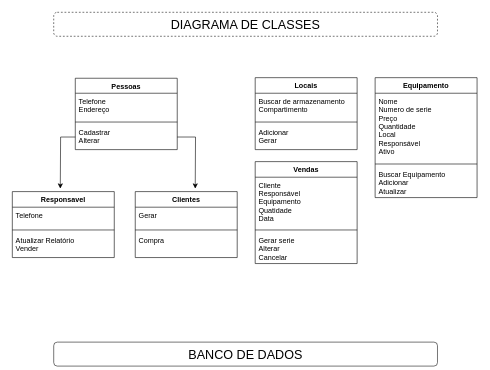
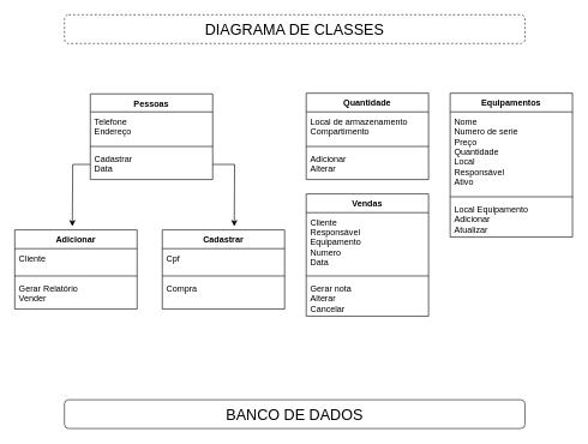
- <mxCell id="2" value="Locais" style="swimlane;fontStyle=1;align=center;verticalAlign=top;childLayout=stackLayout;horizontal=1;startSize=26;horizontalStack=0;resizeParent=1;resizeParentMax=0;resizeLast=0;collapsible=1;marginBottom=0;" parent="1" vertex="1"><mxGeometry x="425" y="129" width="170" height="120" as="geometry" /></mxCell>
+ <mxCell id="2" value="Quantidade" style="swimlane;fontStyle=1;align=center;verticalAlign=top;childLayout=stackLayout;horizontal=1;startSize=26;horizontalStack=0;resizeParent=1;resizeParentMax=0;resizeLast=0;collapsible=1;marginBottom=0;" parent="1" vertex="1"><mxGeometry x="425" y="129" width="170" height="120" as="geometry" /></mxCell>
- <mxCell id="10" value="Equipamento" style="swimlane;fontStyle=1;align=center;verticalAlign=top;childLayout=stackLayout;horizontal=1;startSize=26;horizontalStack=0;resizeParent=1;resizeParentMax=0;resizeLast=0;collapsible=1;marginBottom=0;" parent="1" vertex="1"><mxGeometry x="625" y="129" width="170" height="200" as="geometry" /></mxCell>
+ <mxCell id="10" value="Equipamentos" style="swimlane;fontStyle=1;align=center;verticalAlign=top;childLayout=stackLayout;horizontal=1;startSize=26;horizontalStack=0;resizeParent=1;resizeParentMax=0;resizeLast=0;collapsible=1;marginBottom=0;" parent="1" vertex="1"><mxGeometry x="625" y="129" width="170" height="200" as="geometry" /></mxCell>
- <mxCell id="3" value="Buscar de armazenamento&#10;Compartimento" style="text;strokeColor=none;fillColor=none;align=left;verticalAlign=top;spacingLeft=4;spacingRight=4;overflow=hidden;rotatable=0;points=[[0,0.5],[1,0.5]];portConstraint=eastwest;" parent="2" vertex="1"><mxGeometry y="26" width="170" height="44" as="geometry" /></mxCell>
+ <mxCell id="3" value="Local de armazenamento&#10;Compartimento" style="text;strokeColor=none;fillColor=none;align=left;verticalAlign=top;spacingLeft=4;spacingRight=4;overflow=hidden;rotatable=0;points=[[0,0.5],[1,0.5]];portConstraint=eastwest;" parent="2" vertex="1"><mxGeometry y="26" width="170" height="44" as="geometry" /></mxCell>
- <mxCell id="25" value="Cadastrar&#10;Alterar" style="text;strokeColor=none;fillColor=none;align=left;verticalAlign=top;spacingLeft=4;spacingRight=4;overflow=hidden;rotatable=0;points=[[0,0.5],[1,0.5]];portConstraint=eastwest;" parent="22" vertex="1"><mxGeometry y="77" width="170" height="42" as="geometry" /></mxCell>
+ <mxCell id="25" value="Cadastrar&#10;Data" style="text;strokeColor=none;fillColor=none;align=left;verticalAlign=top;spacingLeft=4;spacingRight=4;overflow=hidden;rotatable=0;points=[[0,0.5],[1,0.5]];portConstraint=eastwest;" parent="22" vertex="1"><mxGeometry y="77" width="170" height="42" as="geometry" /></mxCell>
- <mxCell id="5" value="Adicionar&#10;Gerar" style="text;strokeColor=none;fillColor=none;align=left;verticalAlign=top;spacingLeft=4;spacingRight=4;overflow=hidden;rotatable=0;points=[[0,0.5],[1,0.5]];portConstraint=eastwest;" parent="2" vertex="1"><mxGeometry y="78" width="170" height="42" as="geometry" /></mxCell>
+ <mxCell id="5" value="Adicionar&#10;Alterar" style="text;strokeColor=none;fillColor=none;align=left;verticalAlign=top;spacingLeft=4;spacingRight=4;overflow=hidden;rotatable=0;points=[[0,0.5],[1,0.5]];portConstraint=eastwest;" parent="2" vertex="1"><mxGeometry y="78" width="170" height="42" as="geometry" /></mxCell>
- <mxCell id="13" value="Buscar Equipamento&#10;Adicionar&#10;Atualizar&#10;" style="text;strokeColor=none;fillColor=none;align=left;verticalAlign=top;spacingLeft=4;spacingRight=4;overflow=hidden;rotatable=0;points=[[0,0.5],[1,0.5]];portConstraint=eastwest;" parent="10" vertex="1"><mxGeometry y="148" width="170" height="52" as="geometry" /></mxCell>
+ <mxCell id="13" value="Local Equipamento&#10;Adicionar&#10;Atualizar&#10;" style="text;strokeColor=none;fillColor=none;align=left;verticalAlign=top;spacingLeft=4;spacingRight=4;overflow=hidden;rotatable=0;points=[[0,0.5],[1,0.5]];portConstraint=eastwest;" parent="10" vertex="1"><mxGeometry y="148" width="170" height="52" as="geometry" /></mxCell>
- <mxCell id="19" value="Cliente&#10;Responsável&#10;Equipamento&#10;Quatidade&#10;Data" style="text;strokeColor=none;fillColor=none;align=left;verticalAlign=top;spacingLeft=4;spacingRight=4;overflow=hidden;rotatable=0;points=[[0,0.5],[1,0.5]];portConstraint=eastwest;" parent="18" vertex="1"><mxGeometry y="26" width="170" height="84" as="geometry" /></mxCell>
+ <mxCell id="19" value="Cliente&#10;Responsável&#10;Equipamento&#10;Numero&#10;Data" style="text;strokeColor=none;fillColor=none;align=left;verticalAlign=top;spacingLeft=4;spacingRight=4;overflow=hidden;rotatable=0;points=[[0,0.5],[1,0.5]];portConstraint=eastwest;" parent="18" vertex="1"><mxGeometry y="26" width="170" height="84" as="geometry" /></mxCell>
- <mxCell id="14" value="Responsavel" style="swimlane;fontStyle=1;align=center;verticalAlign=top;childLayout=stackLayout;horizontal=1;startSize=26;horizontalStack=0;resizeParent=1;resizeParentMax=0;resizeLast=0;collapsible=1;marginBottom=0;" parent="1" vertex="1"><mxGeometry x="20" y="319" width="170" height="110" as="geometry" /></mxCell>
+ <mxCell id="14" value="Adicionar" style="swimlane;fontStyle=1;align=center;verticalAlign=top;childLayout=stackLayout;horizontal=1;startSize=26;horizontalStack=0;resizeParent=1;resizeParentMax=0;resizeLast=0;collapsible=1;marginBottom=0;" parent="1" vertex="1"><mxGeometry x="20" y="319" width="170" height="110" as="geometry" /></mxCell>
- <mxCell id="6" value="Clientes" style="swimlane;fontStyle=1;align=center;verticalAlign=top;childLayout=stackLayout;horizontal=1;startSize=26;horizontalStack=0;resizeParent=1;resizeParentMax=0;resizeLast=0;collapsible=1;marginBottom=0;" parent="1" vertex="1"><mxGeometry x="225" y="319" width="170" height="110" as="geometry" /></mxCell>
+ <mxCell id="6" value="Cadastrar" style="swimlane;fontStyle=1;align=center;verticalAlign=top;childLayout=stackLayout;horizontal=1;startSize=26;horizontalStack=0;resizeParent=1;resizeParentMax=0;resizeLast=0;collapsible=1;marginBottom=0;" parent="1" vertex="1"><mxGeometry x="225" y="319" width="170" height="110" as="geometry" /></mxCell>
- <mxCell id="15" value="Telefone" style="text;strokeColor=none;fillColor=none;align=left;verticalAlign=top;spacingLeft=4;spacingRight=4;overflow=hidden;rotatable=0;points=[[0,0.5],[1,0.5]];portConstraint=eastwest;" parent="14" vertex="1"><mxGeometry y="26" width="170" height="34" as="geometry" /></mxCell>
+ <mxCell id="15" value="Cliente" style="text;strokeColor=none;fillColor=none;align=left;verticalAlign=top;spacingLeft=4;spacingRight=4;overflow=hidden;rotatable=0;points=[[0,0.5],[1,0.5]];portConstraint=eastwest;" parent="14" vertex="1"><mxGeometry y="26" width="170" height="34" as="geometry" /></mxCell>
- <mxCell id="7" value="Gerar" style="text;strokeColor=none;fillColor=none;align=left;verticalAlign=top;spacingLeft=4;spacingRight=4;overflow=hidden;rotatable=0;points=[[0,0.5],[1,0.5]];portConstraint=eastwest;" parent="6" vertex="1"><mxGeometry y="26" width="170" height="34" as="geometry" /></mxCell>
+ <mxCell id="7" value="Cpf" style="text;strokeColor=none;fillColor=none;align=left;verticalAlign=top;spacingLeft=4;spacingRight=4;overflow=hidden;rotatable=0;points=[[0,0.5],[1,0.5]];portConstraint=eastwest;" parent="6" vertex="1"><mxGeometry y="26" width="170" height="34" as="geometry" /></mxCell>
- <mxCell id="17" value="Atualizar Relatório&#10;Vender" style="text;strokeColor=none;fillColor=none;align=left;verticalAlign=top;spacingLeft=4;spacingRight=4;overflow=hidden;rotatable=0;points=[[0,0.5],[1,0.5]];portConstraint=eastwest;" parent="14" vertex="1"><mxGeometry y="68" width="170" height="42" as="geometry" /></mxCell>
+ <mxCell id="17" value="Gerar Relatório&#10;Vender" style="text;strokeColor=none;fillColor=none;align=left;verticalAlign=top;spacingLeft=4;spacingRight=4;overflow=hidden;rotatable=0;points=[[0,0.5],[1,0.5]];portConstraint=eastwest;" parent="14" vertex="1"><mxGeometry y="68" width="170" height="42" as="geometry" /></mxCell>
- <mxCell id="21" value="Gerar serie&#10;Alterar&#10;Cancelar" style="text;strokeColor=none;fillColor=none;align=left;verticalAlign=top;spacingLeft=4;spacingRight=4;overflow=hidden;rotatable=0;points=[[0,0.5],[1,0.5]];portConstraint=eastwest;" parent="18" vertex="1"><mxGeometry y="118" width="170" height="52" as="geometry" /></mxCell>
+ <mxCell id="21" value="Gerar nota&#10;Alterar&#10;Cancelar" style="text;strokeColor=none;fillColor=none;align=left;verticalAlign=top;spacingLeft=4;spacingRight=4;overflow=hidden;rotatable=0;points=[[0,0.5],[1,0.5]];portConstraint=eastwest;" parent="18" vertex="1"><mxGeometry y="118" width="170" height="52" as="geometry" /></mxCell>
- <mxCell id="29" value="&lt;font style=&quot;font-size: 21px;&quot;&gt;BANCO DE DADOS&lt;/font&gt;" style="rounded=1;whiteSpace=wrap;html=1;strokeWidth=1;opacity=90;" vertex="1" parent="1"><mxGeometry x="89" y="570" width="640" height="40" as="geometry" /></mxCell>
+ <mxCell id="29" value="&lt;font style=&quot;font-size: 21px;&quot;&gt;BANCO DE DADOS&lt;/font&gt;" style="rounded=1;whiteSpace=wrap;html=1;strokeWidth=1;opacity=90;" vertex="1" parent="1"><mxGeometry x="89" y="555" width="640" height="40" as="geometry" /></mxCell>
